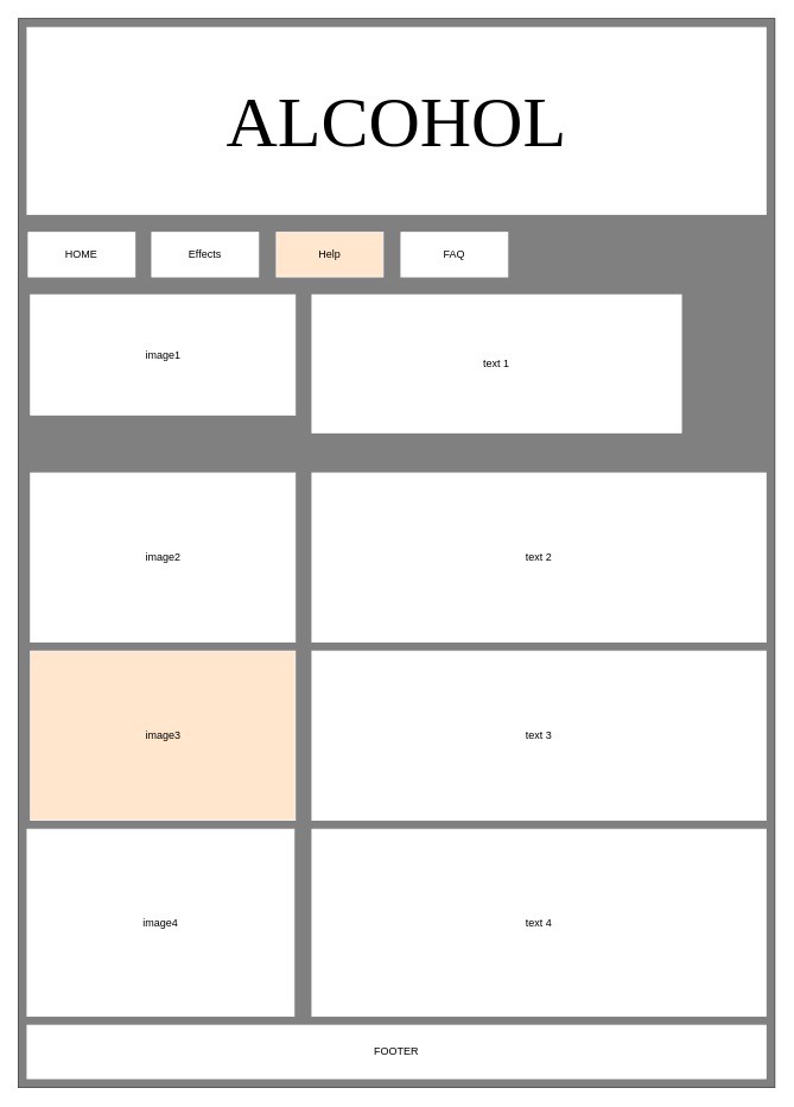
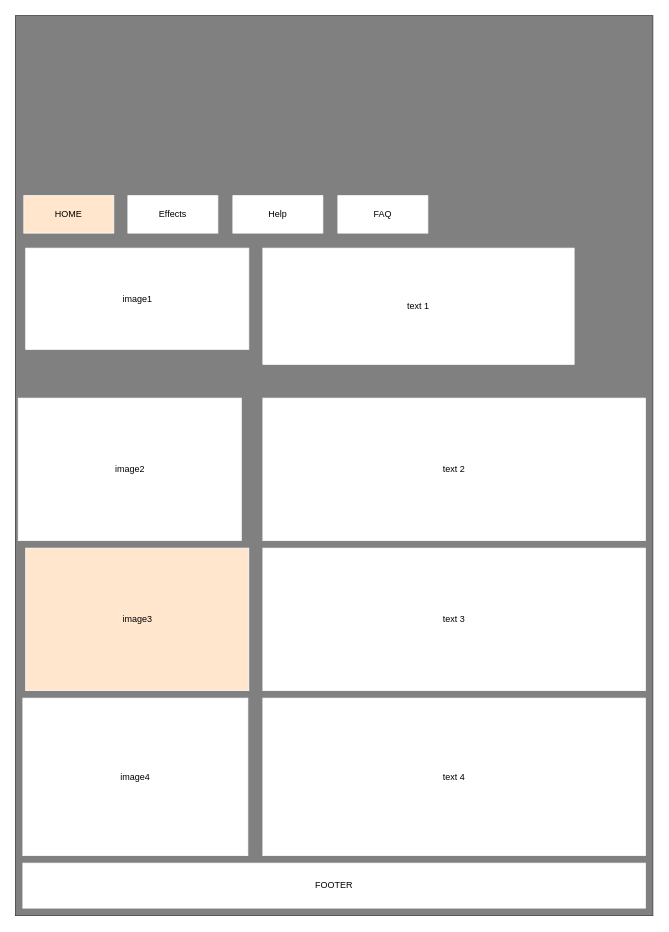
- <mxCell id="3" value="&lt;font face=&quot;Times New Roman&quot; style=&quot;font-size: 80px;&quot;&gt;ALCOHOL&lt;/font&gt;" style="rounded=0;whiteSpace=wrap;html=1;fillColor=#FFFFFF;fontColor=#000000;strokeColor=#FFFFFF;" parent="1" vertex="1"><mxGeometry x="30" y="30" width="830" height="210" as="geometry" /></mxCell>
- <mxCell id="4" value="HOME" style="rounded=0;whiteSpace=wrap;html=1;fillColor=#FFFFFF;fontColor=#000000;strokeColor=#FFFFFF;" parent="1" vertex="1"><mxGeometry x="31.25" y="260" width="120" height="50" as="geometry" /></mxCell>
+ <mxCell id="4" value="HOME" style="rounded=0;whiteSpace=wrap;html=1;fillColor=#ffe6cc;fontColor=#000000;strokeColor=#FFFFFF;" parent="1" vertex="1"><mxGeometry x="31.25" y="260" width="120" height="50" as="geometry" /></mxCell>
- <mxCell id="6" value="Help" style="rounded=0;whiteSpace=wrap;html=1;fillColor=#ffe6cc;fontColor=#000000;strokeColor=#FFFFFF;" parent="1" vertex="1"><mxGeometry x="310" y="260" width="120" height="50" as="geometry" /></mxCell>
+ <mxCell id="6" value="Help" style="rounded=0;whiteSpace=wrap;html=1;fillColor=#FFFFFF;fontColor=#000000;strokeColor=#FFFFFF;" parent="1" vertex="1"><mxGeometry x="310" y="260" width="120" height="50" as="geometry" /></mxCell>
- <mxCell id="12" value="image2" style="rounded=0;whiteSpace=wrap;html=1;fillColor=#FFFFFF;fontColor=#000000;strokeColor=#FFFFFF;" parent="1" vertex="1"><mxGeometry x="33.75" y="530" width="297.5" height="190" as="geometry" /></mxCell>
+ <mxCell id="12" value="image2" style="rounded=0;whiteSpace=wrap;html=1;fillColor=#FFFFFF;fontColor=#000000;strokeColor=#FFFFFF;" parent="1" vertex="1"><mxGeometry x="23.75" y="530" width="297.5" height="190" as="geometry" /></mxCell>
